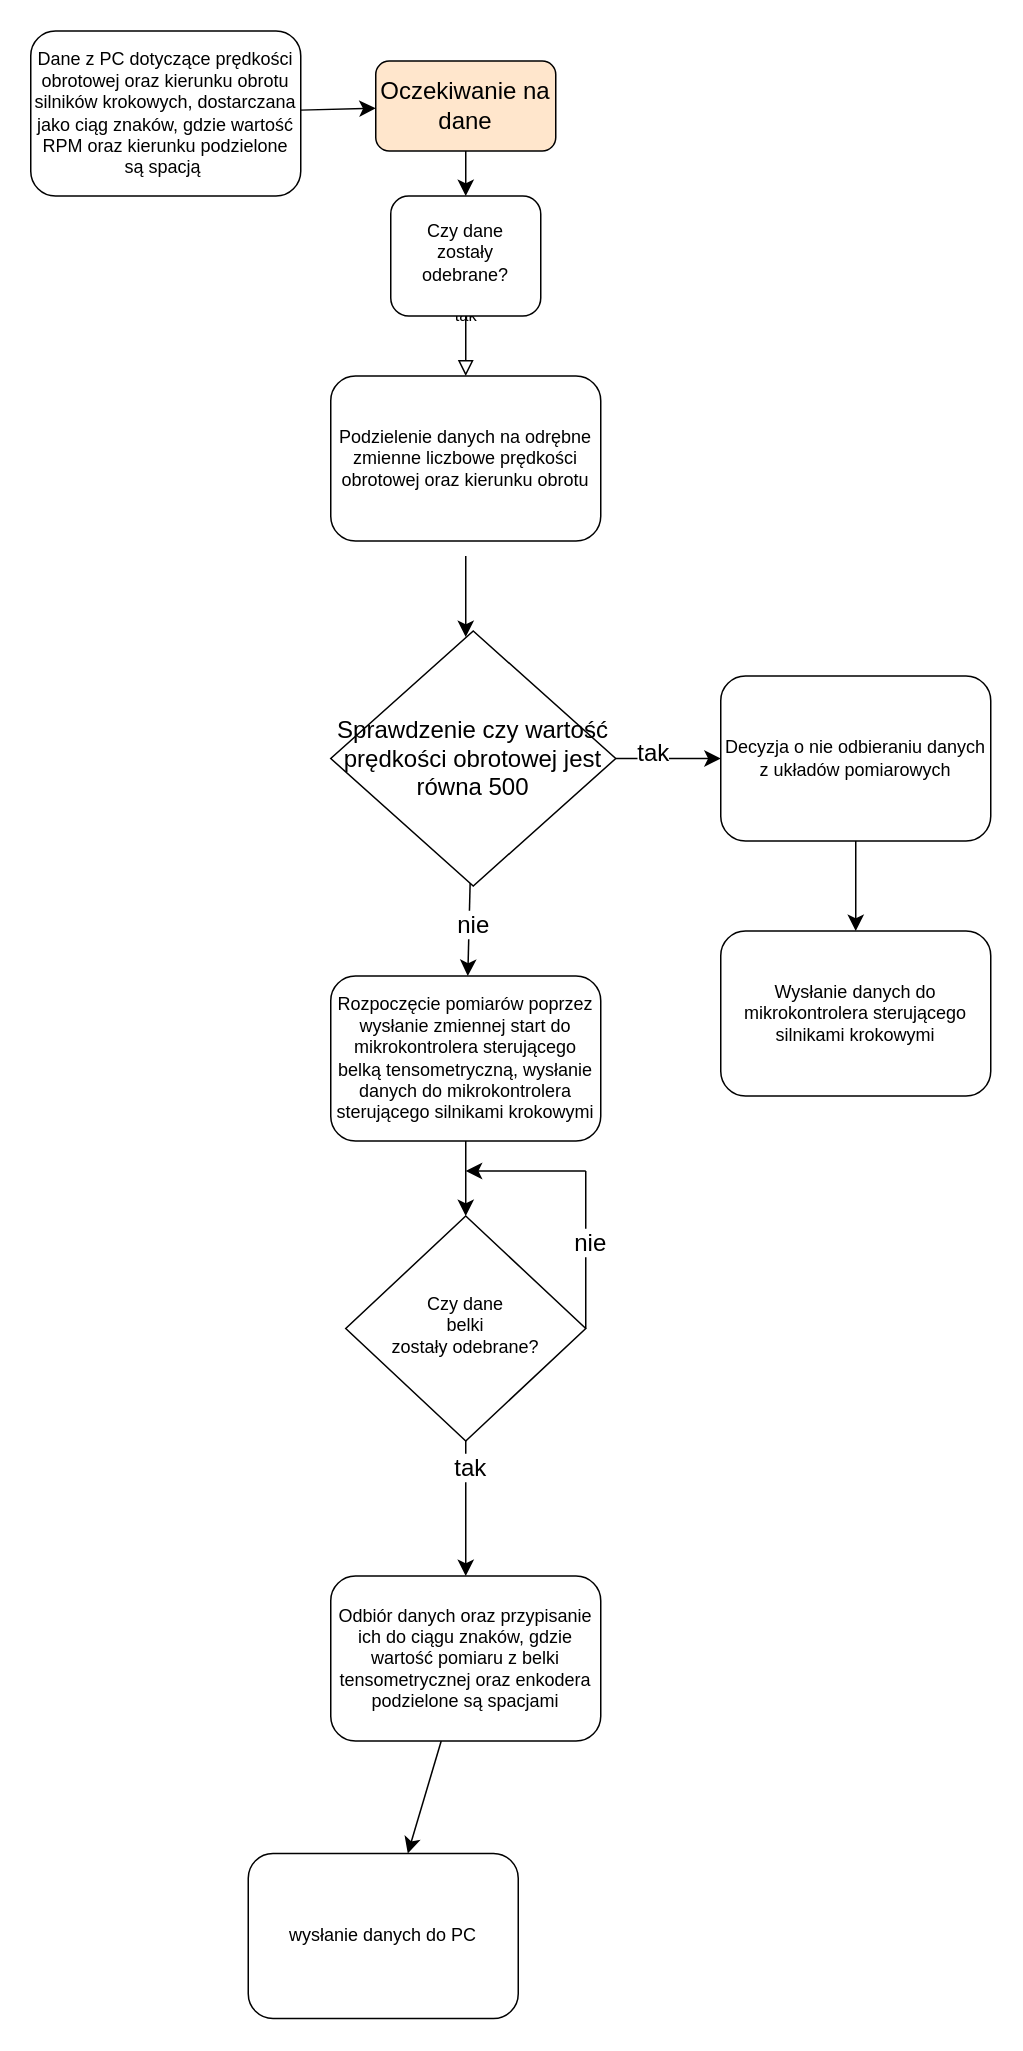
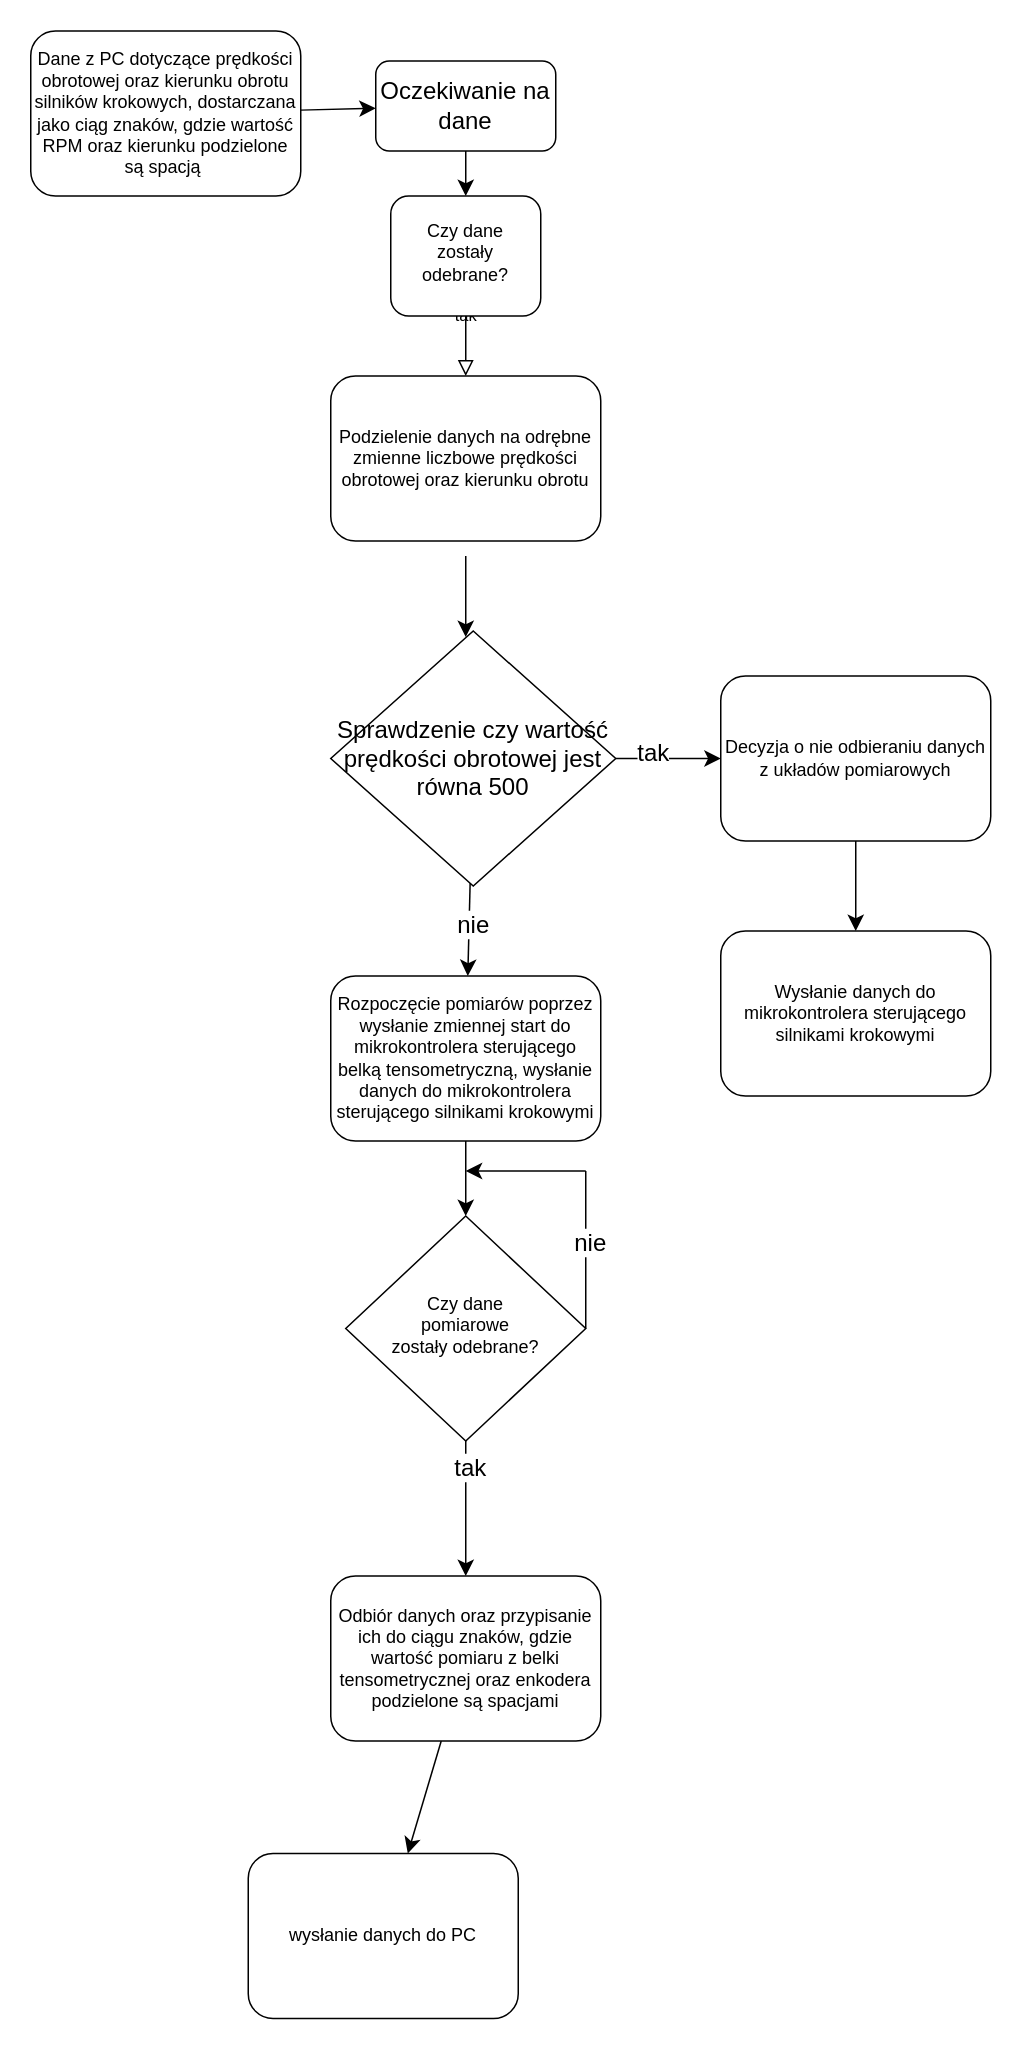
- <mxCell id="8" value="Oczekiwanie na dane" style="rounded=1;whiteSpace=wrap;html=1;fontSize=16;fillColor=#ffe6cc;" vertex="1" parent="1"><mxGeometry x="250" y="40" width="120" height="60" as="geometry" /></mxCell>
+ <mxCell id="8" value="Oczekiwanie na dane" style="rounded=1;whiteSpace=wrap;html=1;fontSize=16;" vertex="1" parent="1"><mxGeometry x="250" y="40" width="120" height="60" as="geometry" /></mxCell>
- <mxCell id="23" value="Czy dane &lt;br&gt;belki&lt;br&gt;zostały odebrane?" style="rhombus;whiteSpace=wrap;html=1;shadow=0;fontFamily=Helvetica;fontSize=12;align=center;strokeWidth=1;spacing=6;spacingTop=-4;" vertex="1" parent="1"><mxGeometry x="230" y="810" width="160" height="150" as="geometry" /></mxCell>
+ <mxCell id="23" value="Czy dane &lt;br&gt;pomiarowe&lt;br&gt;zostały odebrane?" style="rhombus;whiteSpace=wrap;html=1;shadow=0;fontFamily=Helvetica;fontSize=12;align=center;strokeWidth=1;spacing=6;spacingTop=-4;" vertex="1" parent="1"><mxGeometry x="230" y="810" width="160" height="150" as="geometry" /></mxCell>
